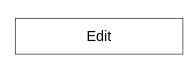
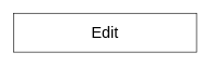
- <mxCell id="2" value="&lt;font style=&quot;font-size: 24px&quot;&gt;Edit&lt;/font&gt;" style="rounded=0;whiteSpace=wrap;html=1;" vertex="1" parent="1"><mxGeometry x="25" y="30" width="280" height="60" as="geometry" /></mxCell>
+ <mxCell id="2" value="&lt;font style=&quot;font-size: 24px&quot;&gt;Edit&lt;/font&gt;" style="rounded=0;whiteSpace=wrap;html=1;" vertex="1" parent="1"><mxGeometry x="20" y="20" width="280" height="60" as="geometry" /></mxCell>
